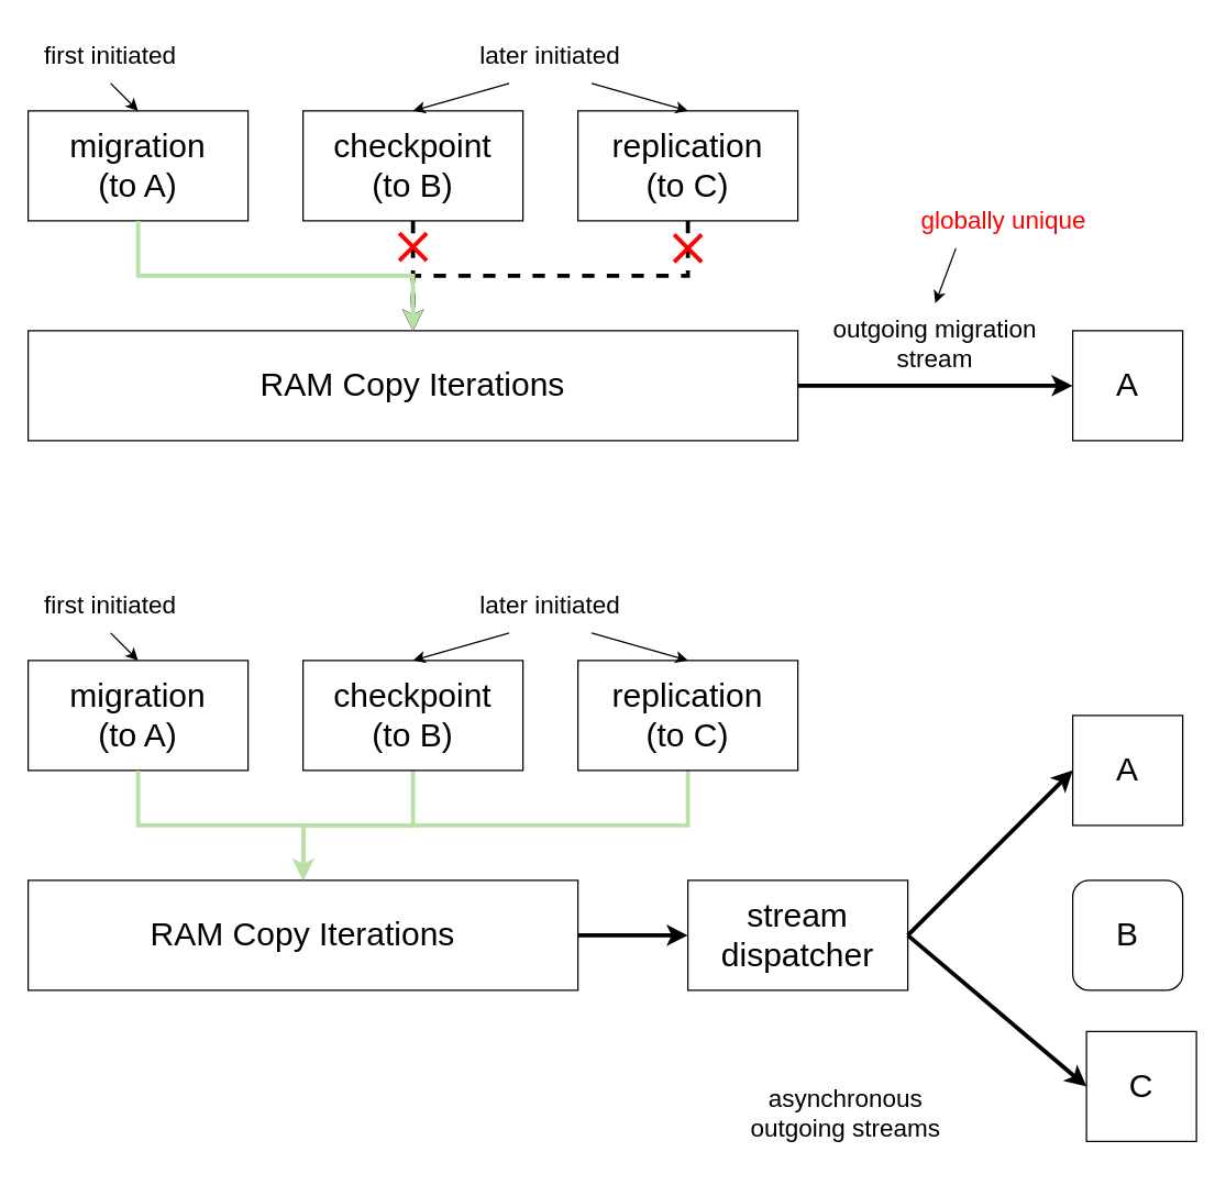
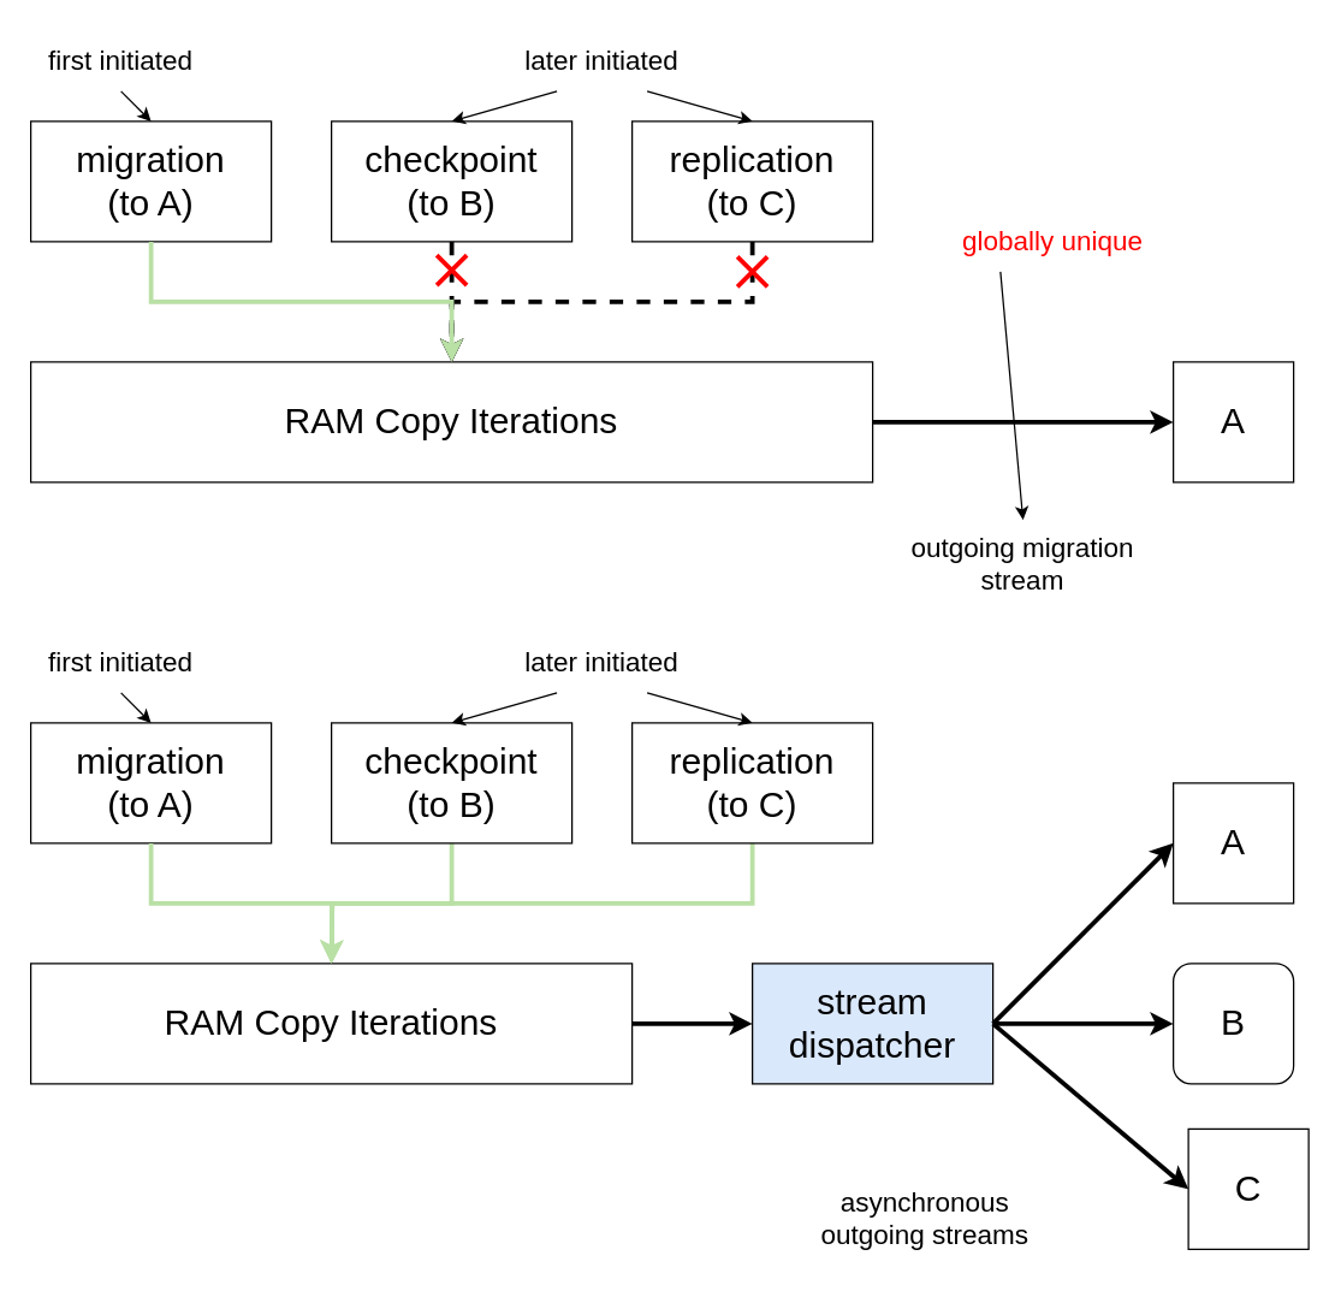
- <mxCell id="36" value="&lt;font color=&quot;#ff0000&quot; style=&quot;font-size: 18px;&quot;&gt;globally unique&lt;/font&gt;" style="text;html=1;strokeColor=none;fillColor=none;align=center;verticalAlign=middle;whiteSpace=wrap;rounded=0;" vertex="1" parent="1"><mxGeometry x="660" y="140" width="140" height="40" as="geometry" /></mxCell>
+ <mxCell id="36" value="&lt;font color=&quot;#ff0000&quot; style=&quot;font-size: 18px;&quot;&gt;globally unique&lt;/font&gt;" style="text;html=1;strokeColor=none;fillColor=none;align=center;verticalAlign=middle;whiteSpace=wrap;rounded=0;" vertex="1" parent="1"><mxGeometry x="630" y="140" width="140" height="40" as="geometry" /></mxCell>
- <mxCell id="11" value="&lt;font style=&quot;font-size: 18px;&quot;&gt;outgoing migration stream&lt;/font&gt;" style="text;html=1;strokeColor=none;fillColor=none;align=center;verticalAlign=middle;whiteSpace=wrap;rounded=0;" vertex="1" parent="1"><mxGeometry x="580" y="220" width="200" height="60" as="geometry" /></mxCell>
+ <mxCell id="11" value="&lt;font style=&quot;font-size: 18px;&quot;&gt;outgoing migration stream&lt;/font&gt;" style="text;html=1;strokeColor=none;fillColor=none;align=center;verticalAlign=middle;whiteSpace=wrap;rounded=0;" vertex="1" parent="1"><mxGeometry x="580" y="345" width="200" height="60" as="geometry" /></mxCell>
- <mxCell id="39" value="&lt;font style=&quot;font-size: 24px;&quot;&gt;stream&lt;br&gt;dispatcher&lt;br&gt;&lt;/font&gt;" style="rounded=0;whiteSpace=wrap;html=1;" vertex="1" parent="1"><mxGeometry x="500" y="640" width="160" height="80" as="geometry" /></mxCell>
+ <mxCell id="39" value="&lt;font style=&quot;font-size: 24px;&quot;&gt;stream&lt;br&gt;dispatcher&lt;br&gt;&lt;/font&gt;" style="rounded=0;whiteSpace=wrap;html=1;fillColor=#dae8fc;" vertex="1" parent="1"><mxGeometry x="500" y="640" width="160" height="80" as="geometry" /></mxCell>
+ <mxCell id="38" style="edgeStyle=orthogonalEdgeStyle;rounded=0;orthogonalLoop=1;jettySize=auto;html=1;exitX=1;exitY=0.5;exitDx=0;exitDy=0;entryX=0;entryY=0.5;entryDx=0;entryDy=0;strokeWidth=3;" edge="1" parent="1" source="39" target="40"><mxGeometry relative="1" as="geometry" /></mxCell>
